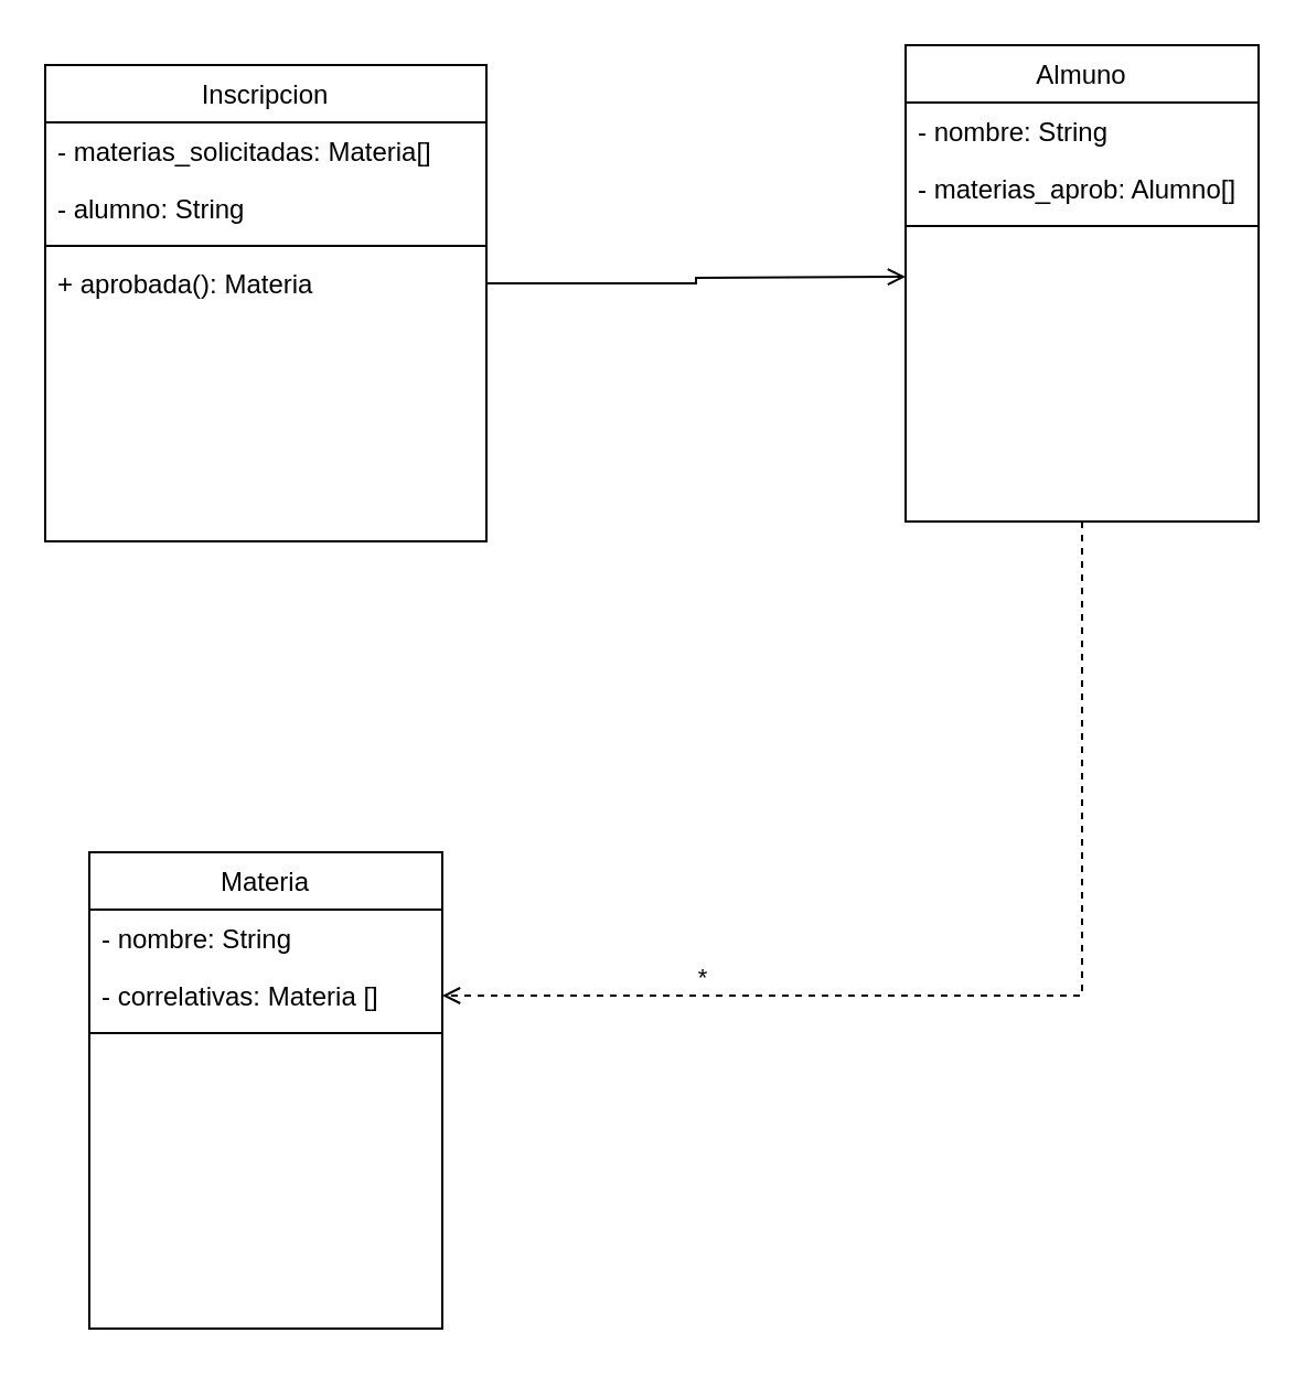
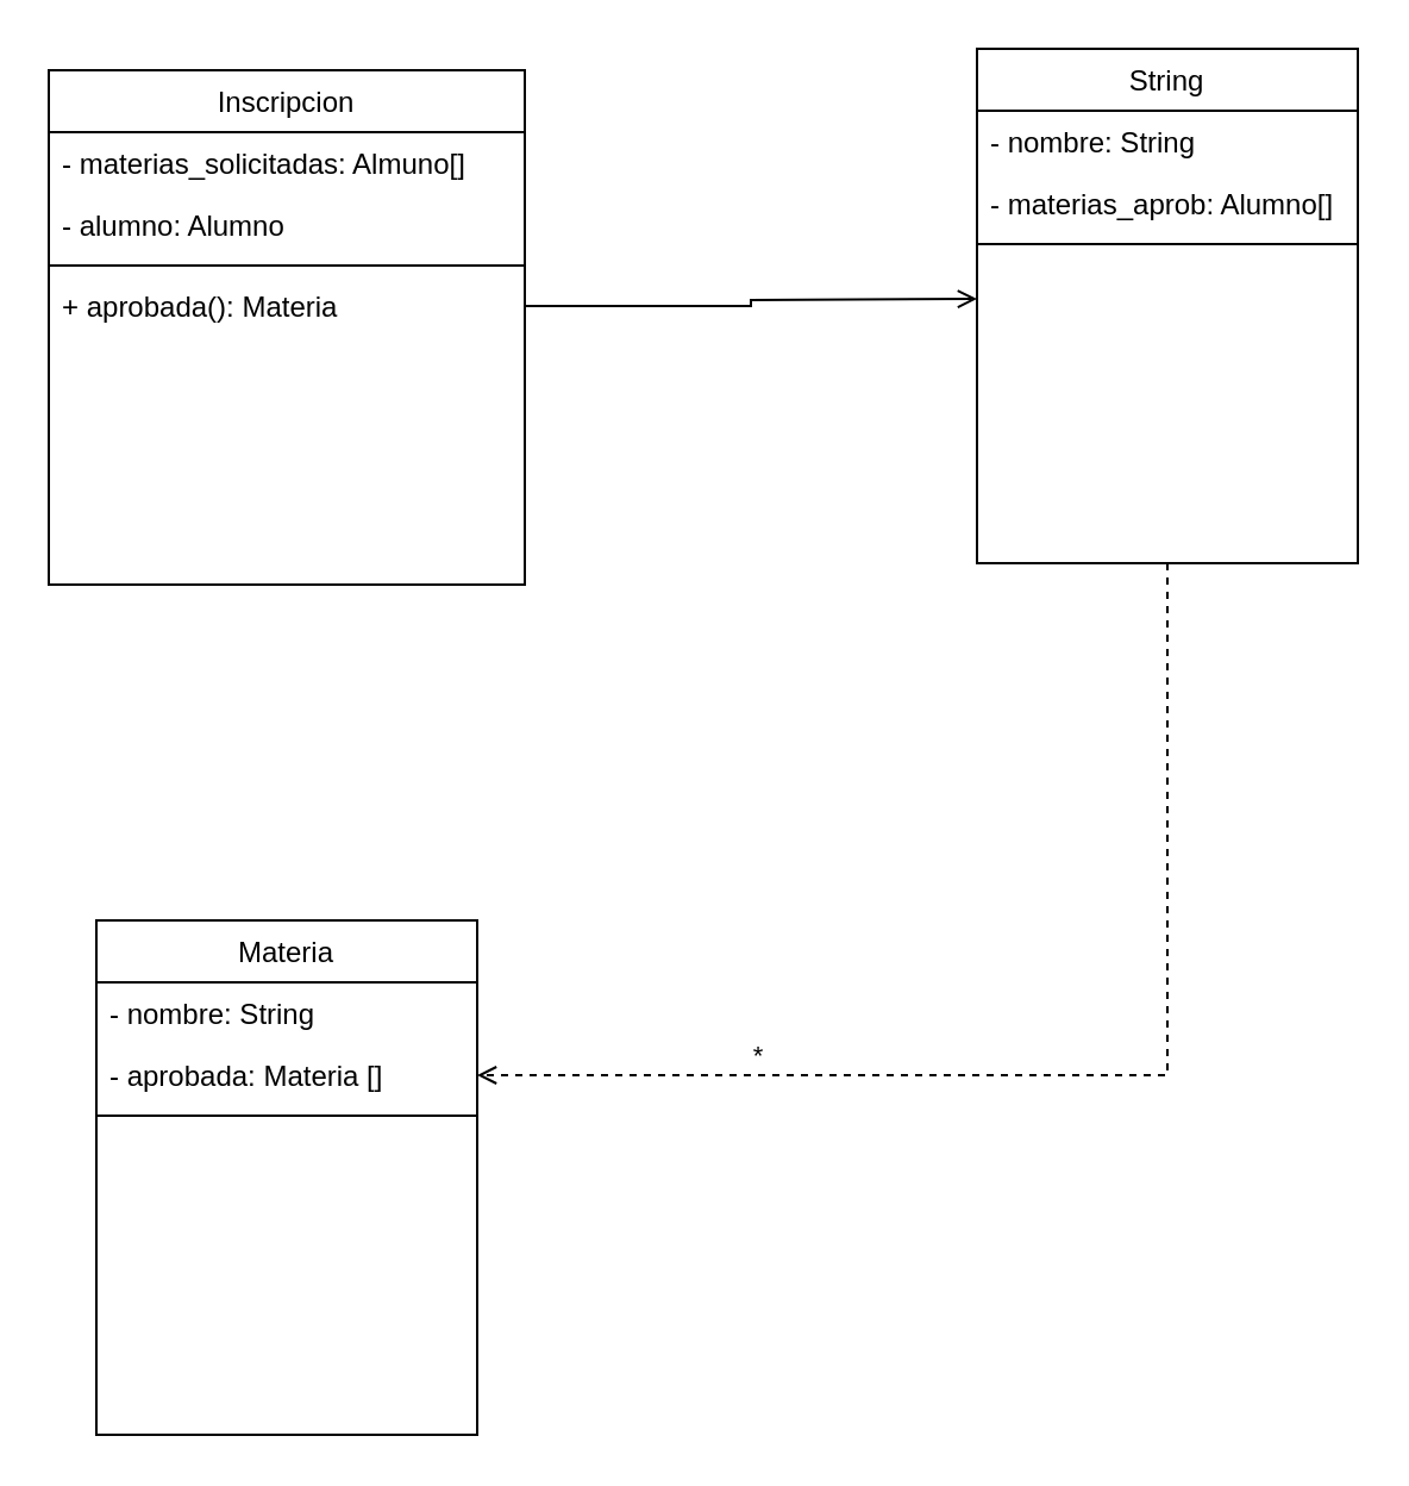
- <mxCell id="9" value="Almuno" style="swimlane;fontStyle=0;align=center;verticalAlign=top;childLayout=stackLayout;horizontal=1;startSize=26;horizontalStack=0;resizeParent=1;resizeLast=0;collapsible=1;marginBottom=0;rounded=0;shadow=0;strokeWidth=1;" parent="1" vertex="1"><mxGeometry x="410" y="20" width="160" height="216" as="geometry"><mxRectangle x="550" y="140" width="160" height="26" as="alternateBounds" /></mxGeometry></mxCell>
+ <mxCell id="9" value="String" style="swimlane;fontStyle=0;align=center;verticalAlign=top;childLayout=stackLayout;horizontal=1;startSize=26;horizontalStack=0;resizeParent=1;resizeLast=0;collapsible=1;marginBottom=0;rounded=0;shadow=0;strokeWidth=1;" parent="1" vertex="1"><mxGeometry x="410" y="20" width="160" height="216" as="geometry"><mxRectangle x="550" y="140" width="160" height="26" as="alternateBounds" /></mxGeometry></mxCell>
- <mxCell id="3" value="- materias_solicitadas: Materia[]" style="text;align=left;verticalAlign=top;spacingLeft=4;spacingRight=4;overflow=hidden;rotatable=0;points=[[0,0.5],[1,0.5]];portConstraint=eastwest;" parent="2" vertex="1"><mxGeometry y="26" width="200" height="26" as="geometry" /></mxCell>
+ <mxCell id="3" value="- materias_solicitadas: Almuno[]" style="text;align=left;verticalAlign=top;spacingLeft=4;spacingRight=4;overflow=hidden;rotatable=0;points=[[0,0.5],[1,0.5]];portConstraint=eastwest;" parent="2" vertex="1"><mxGeometry y="26" width="200" height="26" as="geometry" /></mxCell>
- <mxCell id="4" value="- alumno: String" style="text;align=left;verticalAlign=top;spacingLeft=4;spacingRight=4;overflow=hidden;rotatable=0;points=[[0,0.5],[1,0.5]];portConstraint=eastwest;" parent="2" vertex="1"><mxGeometry y="52" width="200" height="26" as="geometry" /></mxCell>
+ <mxCell id="4" value="- alumno: Alumno" style="text;align=left;verticalAlign=top;spacingLeft=4;spacingRight=4;overflow=hidden;rotatable=0;points=[[0,0.5],[1,0.5]];portConstraint=eastwest;" parent="2" vertex="1"><mxGeometry y="52" width="200" height="26" as="geometry" /></mxCell>
- <mxCell id="15" value="- correlativas: Materia []" style="text;align=left;verticalAlign=top;spacingLeft=4;spacingRight=4;overflow=hidden;rotatable=0;points=[[0,0.5],[1,0.5]];portConstraint=eastwest;" parent="13" vertex="1"><mxGeometry y="52" width="160" height="26" as="geometry" /></mxCell>
+ <mxCell id="15" value="- aprobada: Materia []" style="text;align=left;verticalAlign=top;spacingLeft=4;spacingRight=4;overflow=hidden;rotatable=0;points=[[0,0.5],[1,0.5]];portConstraint=eastwest;" parent="13" vertex="1"><mxGeometry y="52" width="160" height="26" as="geometry" /></mxCell>
